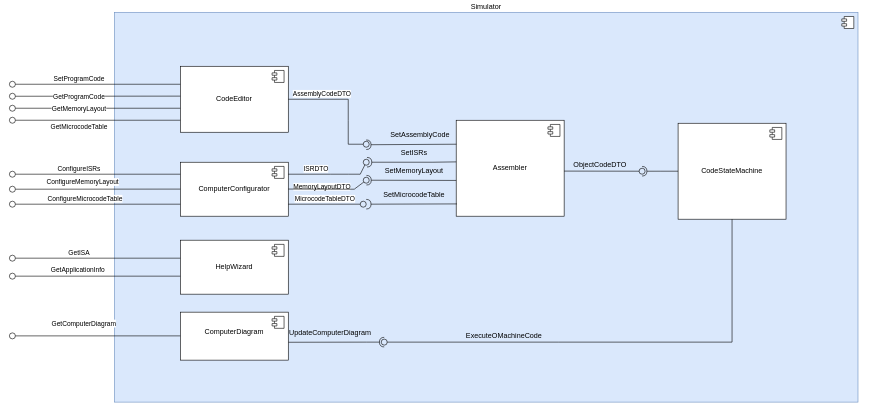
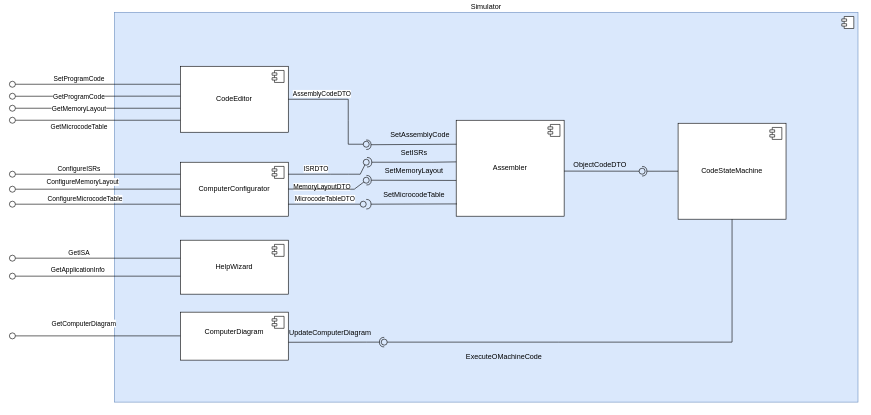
- <mxCell id="62" value="ExecuteOMachineCode" style="text;html=1;align=center;verticalAlign=middle;whiteSpace=wrap;rounded=0;" vertex="1" parent="1"><mxGeometry x="780" y="545" width="120" height="30" as="geometry" /></mxCell>
+ <mxCell id="62" value="ExecuteOMachineCode" style="text;html=1;align=center;verticalAlign=middle;whiteSpace=wrap;rounded=0;" vertex="1" parent="1"><mxGeometry x="780" y="580" width="120" height="30" as="geometry" /></mxCell>
